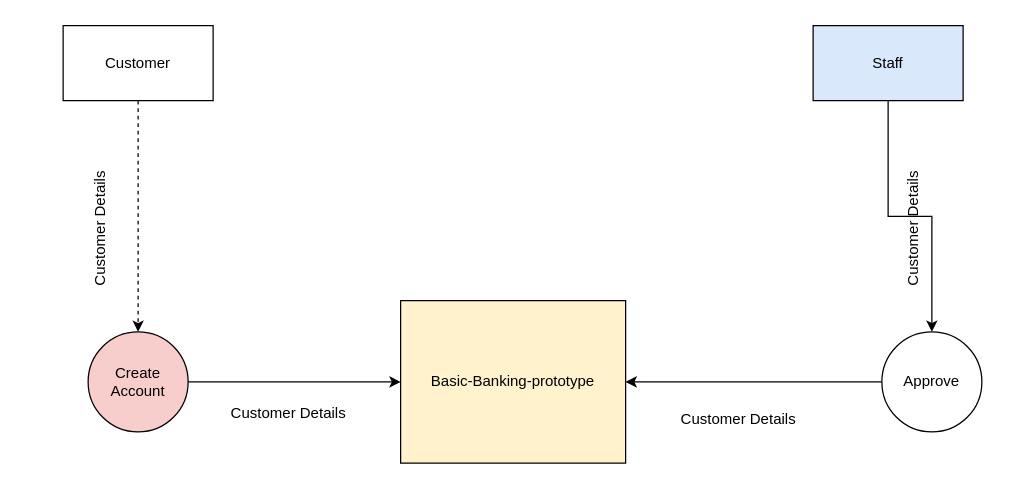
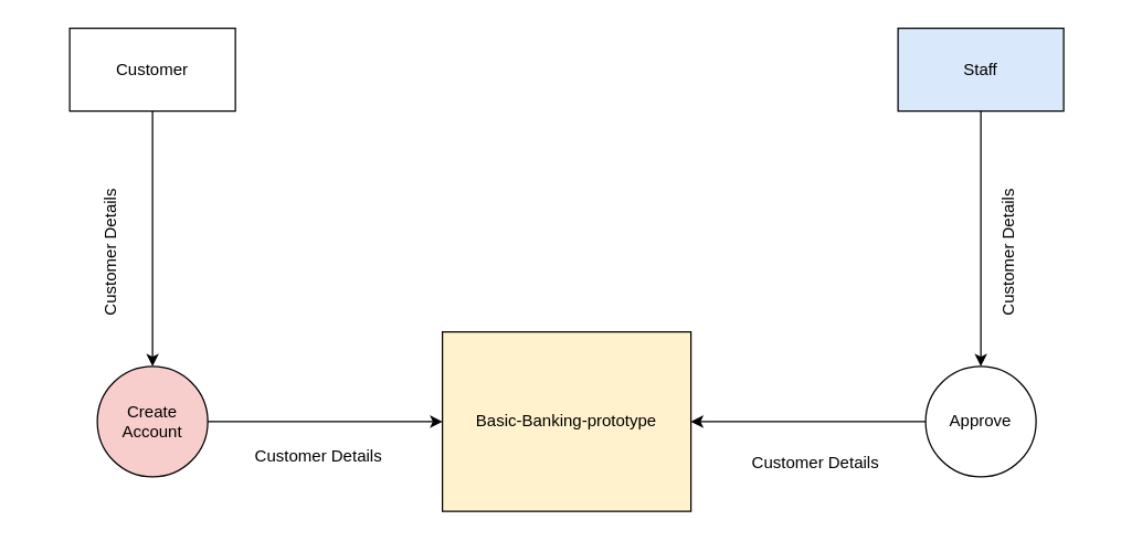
- <mxCell id="5" style="edgeStyle=orthogonalEdgeStyle;rounded=0;orthogonalLoop=1;jettySize=auto;html=1;entryX=0.5;entryY=0;entryDx=0;entryDy=0;dashed=1;" edge="1" parent="1" source="6" target="8"><mxGeometry relative="1" as="geometry" /></mxCell>
+ <mxCell id="5" style="edgeStyle=orthogonalEdgeStyle;rounded=0;orthogonalLoop=1;jettySize=auto;html=1;entryX=0.5;entryY=0;entryDx=0;entryDy=0;" edge="1" parent="1" source="6" target="8"><mxGeometry relative="1" as="geometry" /></mxCell>
- <mxCell id="10" value="Approve" style="ellipse;whiteSpace=wrap;html=1;aspect=fixed;" vertex="1" parent="1"><mxGeometry x="705" y="265" width="80" height="80" as="geometry" /></mxCell>
+ <mxCell id="10" value="Approve" style="ellipse;whiteSpace=wrap;html=1;aspect=fixed;" vertex="1" parent="1"><mxGeometry x="670" y="265" width="80" height="80" as="geometry" /></mxCell>
